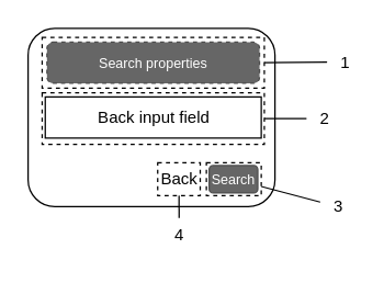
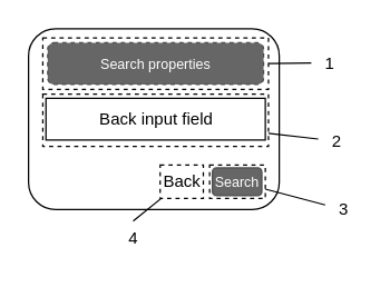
- <mxCell id="13" value="1" style="text;html=1;align=center;verticalAlign=middle;resizable=0;points=[];autosize=1;strokeColor=none;fillColor=none;" vertex="1" parent="1"><mxGeometry x="238" y="31.5" width="25" height="26" as="geometry" /></mxCell>
+ <mxCell id="13" value="1" style="text;html=1;align=center;verticalAlign=middle;resizable=0;points=[];autosize=1;strokeColor=none;fillColor=none;" vertex="1" parent="1"><mxGeometry x="223" y="31.5" width="25" height="26" as="geometry" /></mxCell>
- <mxCell id="14" value="2" style="text;html=1;align=center;verticalAlign=middle;resizable=0;points=[];autosize=1;strokeColor=none;fillColor=none;" vertex="1" parent="1"><mxGeometry x="223" y="72.75" width="25" height="26" as="geometry" /></mxCell>
+ <mxCell id="14" value="2" style="text;html=1;align=center;verticalAlign=middle;resizable=0;points=[];autosize=1;strokeColor=none;fillColor=none;" vertex="1" parent="1"><mxGeometry x="228" y="87.75" width="25" height="26" as="geometry" /></mxCell>
- <mxCell id="18" value="4" style="text;html=1;align=center;verticalAlign=middle;resizable=0;points=[];autosize=1;strokeColor=none;fillColor=none;" vertex="1" parent="1"><mxGeometry x="117.5" y="158" width="25" height="26" as="geometry" /></mxCell>
+ <mxCell id="18" value="4" style="text;html=1;align=center;verticalAlign=middle;resizable=0;points=[];autosize=1;strokeColor=none;fillColor=none;" vertex="1" parent="1"><mxGeometry x="82.5" y="158" width="25" height="26" as="geometry" /></mxCell>
